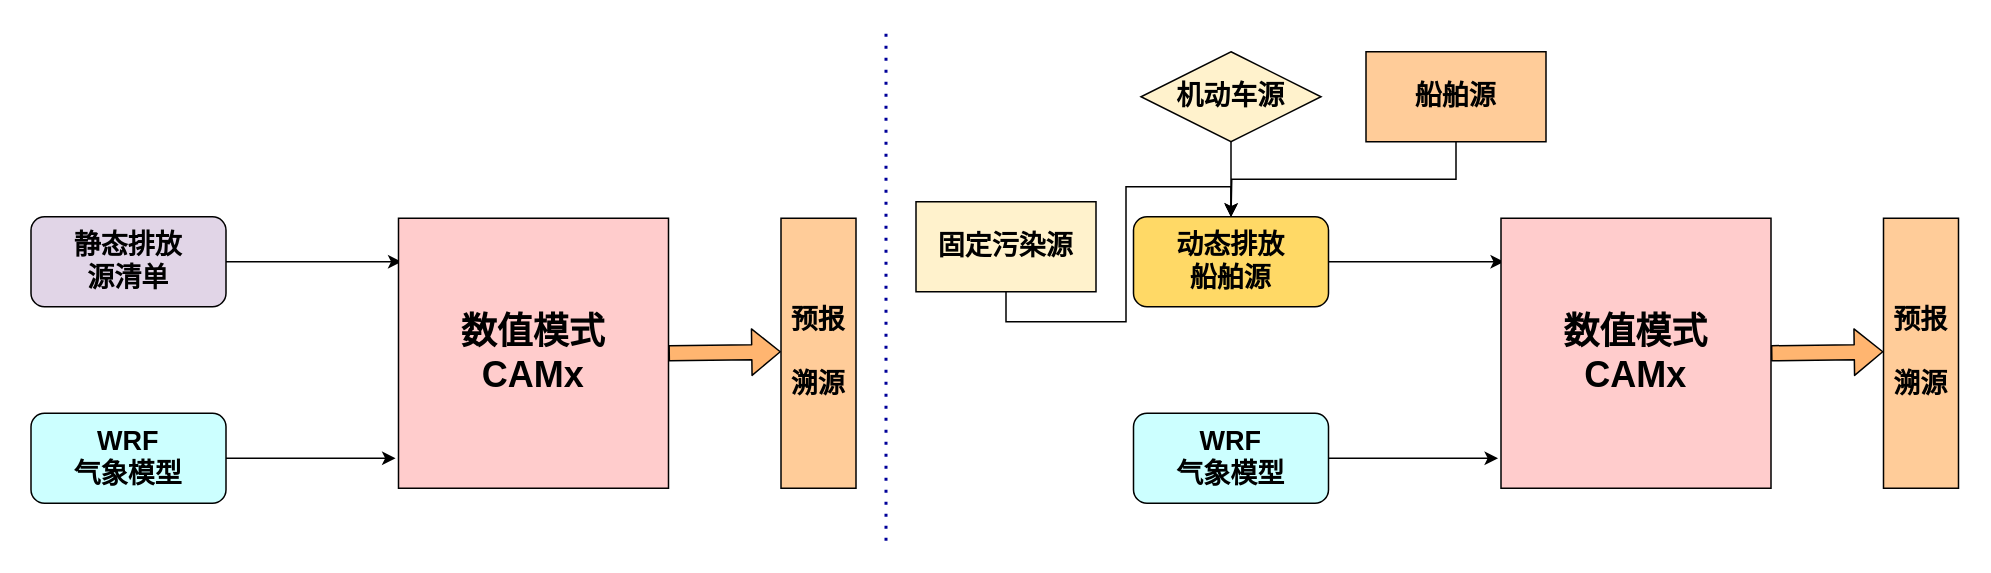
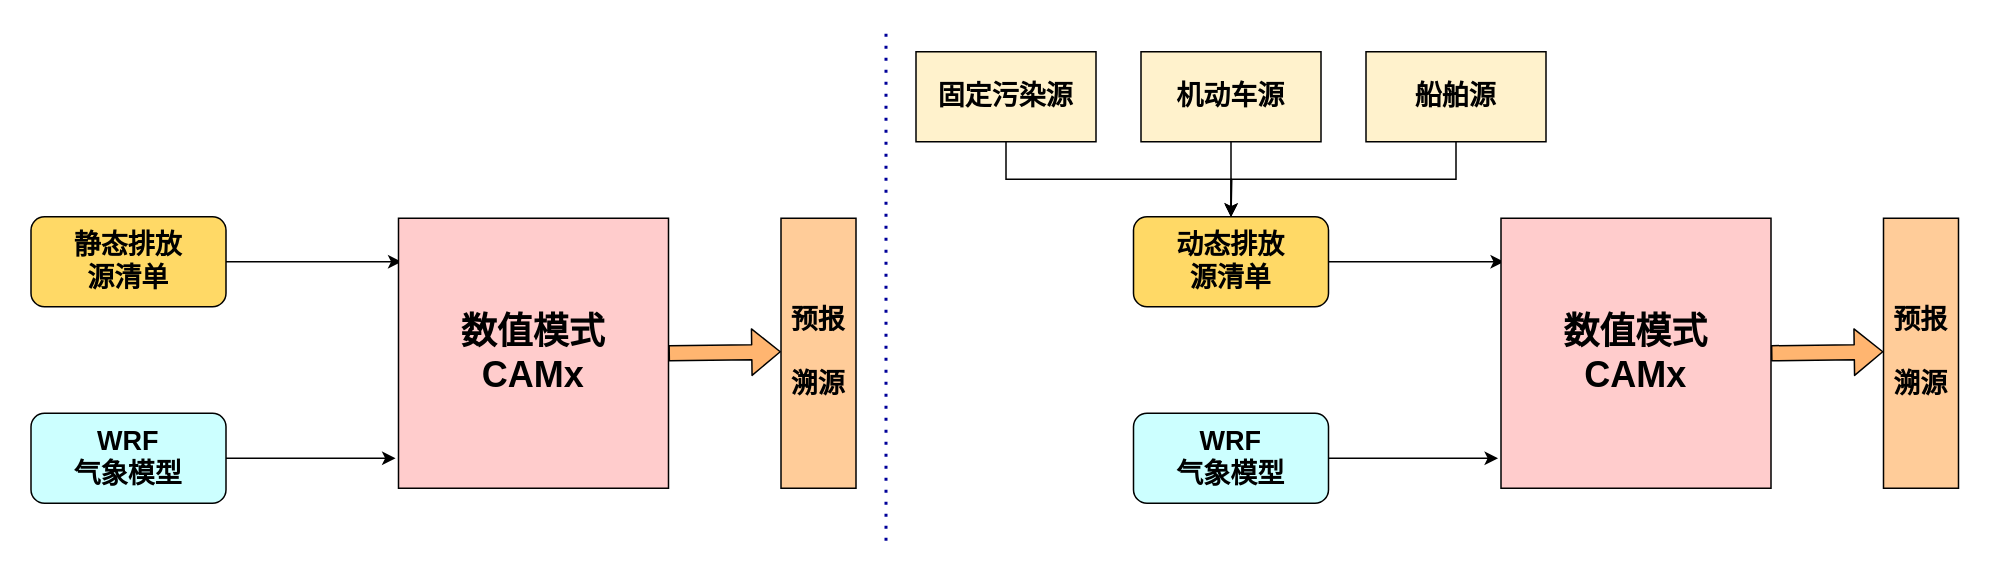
- <mxCell id="19" value="&lt;font style=&quot;font-size: 18px&quot;&gt;&lt;b&gt;机动车源&lt;/b&gt;&lt;/font&gt;" style="rhombus;whiteSpace=wrap;html=1;fillColor=#fff2cc;" parent="1" vertex="1"><mxGeometry x="760" y="34" width="120" height="60" as="geometry" /></mxCell>
+ <mxCell id="19" value="&lt;font style=&quot;font-size: 18px&quot;&gt;&lt;b&gt;机动车源&lt;/b&gt;&lt;/font&gt;" style="rounded=0;whiteSpace=wrap;html=1;fillColor=#fff2cc;" parent="1" vertex="1"><mxGeometry x="760" y="34" width="120" height="60" as="geometry" /></mxCell>
- <mxCell id="21" value="&lt;font style=&quot;font-size: 18px&quot;&gt;&lt;b&gt;船舶源&lt;/b&gt;&lt;/font&gt;" style="rounded=0;whiteSpace=wrap;html=1;fillColor=#ffcc99;" parent="1" vertex="1"><mxGeometry x="910" y="34" width="120" height="60" as="geometry" /></mxCell>
+ <mxCell id="21" value="&lt;font style=&quot;font-size: 18px&quot;&gt;&lt;b&gt;船舶源&lt;/b&gt;&lt;/font&gt;" style="rounded=0;whiteSpace=wrap;html=1;fillColor=#fff2cc;" parent="1" vertex="1"><mxGeometry x="910" y="34" width="120" height="60" as="geometry" /></mxCell>
- <mxCell id="17" value="&lt;b&gt;&lt;font style=&quot;font-size: 18px&quot;&gt;固定污染源&lt;/font&gt;&lt;/b&gt;" style="rounded=0;whiteSpace=wrap;html=1;fillColor=#fff2cc;" parent="1" vertex="1"><mxGeometry x="610" y="134" width="120" height="60" as="geometry" /></mxCell>
+ <mxCell id="17" value="&lt;b&gt;&lt;font style=&quot;font-size: 18px&quot;&gt;固定污染源&lt;/font&gt;&lt;/b&gt;" style="rounded=0;whiteSpace=wrap;html=1;fillColor=#fff2cc;" parent="1" vertex="1"><mxGeometry x="610" y="34" width="120" height="60" as="geometry" /></mxCell>
- <mxCell id="3" value="&lt;font style=&quot;font-size: 18px&quot;&gt;&lt;b&gt;静态&lt;/b&gt;&lt;b&gt;排放&lt;br&gt;源清单&lt;/b&gt;&lt;b&gt;&lt;br&gt;&lt;/b&gt;&lt;/font&gt;" style="rounded=1;whiteSpace=wrap;html=1;fillColor=#e1d5e7;" parent="1" vertex="1"><mxGeometry x="20" y="144" width="130" height="60" as="geometry" /></mxCell>
+ <mxCell id="3" value="&lt;font style=&quot;font-size: 18px&quot;&gt;&lt;b&gt;静态&lt;/b&gt;&lt;b&gt;排放&lt;br&gt;源清单&lt;/b&gt;&lt;b&gt;&lt;br&gt;&lt;/b&gt;&lt;/font&gt;" style="rounded=1;whiteSpace=wrap;html=1;fillColor=#FFD966;" parent="1" vertex="1"><mxGeometry x="20" y="144" width="130" height="60" as="geometry" /></mxCell>
- <mxCell id="10" value="&lt;font style=&quot;font-size: 18px&quot;&gt;&lt;b&gt;动态&lt;/b&gt;&lt;b&gt;排放&lt;br&gt;船舶源&lt;/b&gt;&lt;b&gt;&lt;br&gt;&lt;/b&gt;&lt;/font&gt;" style="rounded=1;whiteSpace=wrap;html=1;fillColor=#FFD966;" parent="1" vertex="1"><mxGeometry x="755" y="144" width="130" height="60" as="geometry" /></mxCell>
+ <mxCell id="10" value="&lt;font style=&quot;font-size: 18px&quot;&gt;&lt;b&gt;动态&lt;/b&gt;&lt;b&gt;排放&lt;br&gt;源清单&lt;/b&gt;&lt;b&gt;&lt;br&gt;&lt;/b&gt;&lt;/font&gt;" style="rounded=1;whiteSpace=wrap;html=1;fillColor=#FFD966;" parent="1" vertex="1"><mxGeometry x="755" y="144" width="130" height="60" as="geometry" /></mxCell>
